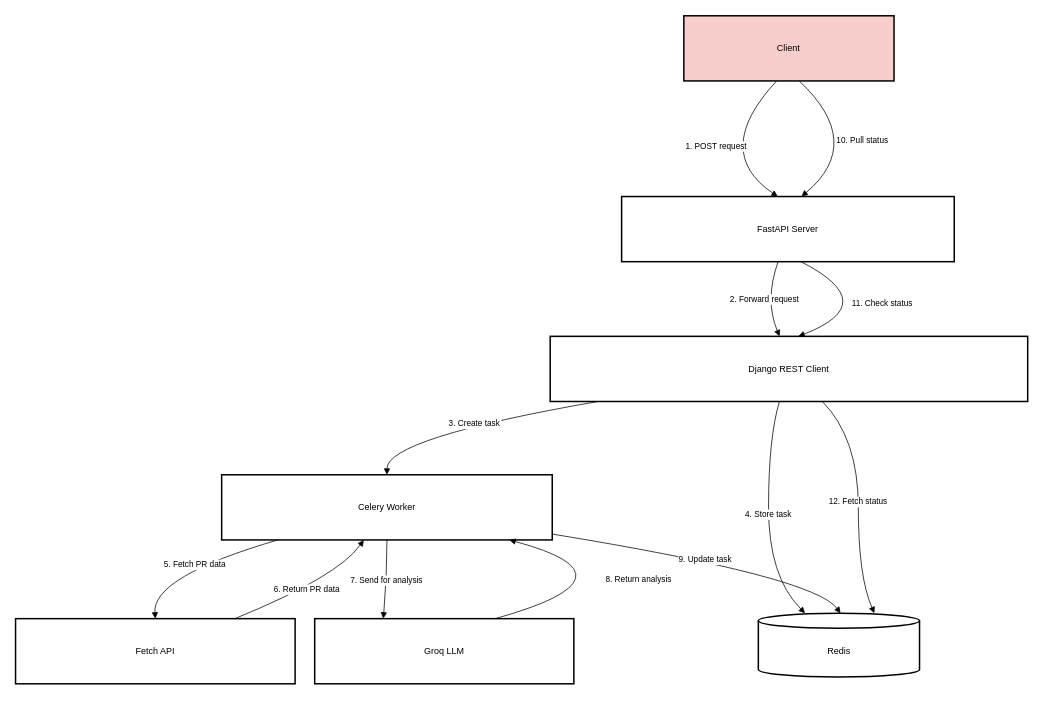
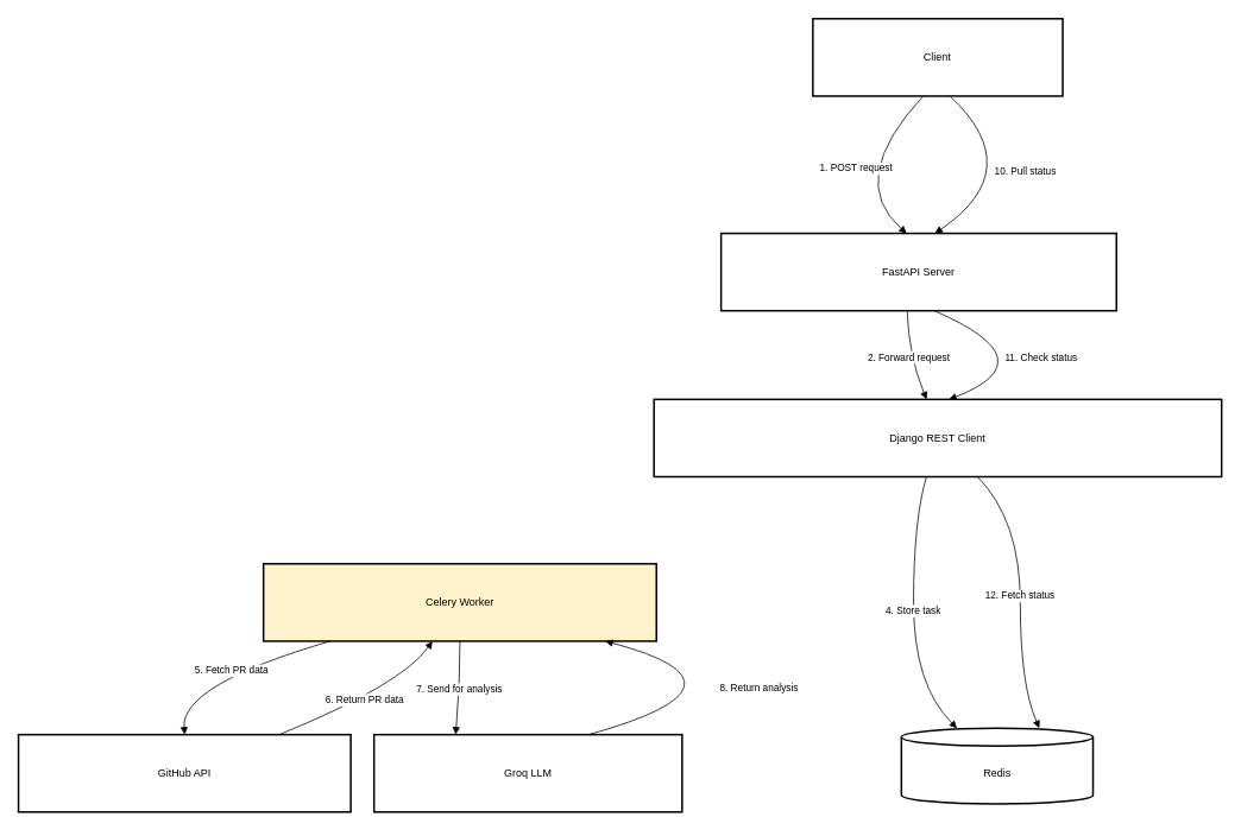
- <mxCell id="3" value="Client" style="whiteSpace=wrap;strokeWidth=2;fillColor=#f8cecc;" vertex="1" parent="2"><mxGeometry x="891.38" y="-56.452" width="280.343" height="86.897" as="geometry" /></mxCell>
+ <mxCell id="3" value="Client" style="whiteSpace=wrap;strokeWidth=2;" vertex="1" parent="2"><mxGeometry x="891.38" y="-56.452" width="280.343" height="86.897" as="geometry" /></mxCell>
- <mxCell id="4" value="FastAPI Server" style="whiteSpace=wrap;strokeWidth=2;" vertex="1" parent="2"><mxGeometry x="808.367" y="184.655" width="443.649" height="86.897" as="geometry" /></mxCell>
+ <mxCell id="4" value="FastAPI Server" style="whiteSpace=wrap;strokeWidth=2;" vertex="1" parent="2"><mxGeometry x="788.367" y="184.655" width="443.649" height="86.897" as="geometry" /></mxCell>
- <mxCell id="12" value="3. Create task" style="curved=1;startArrow=none;endArrow=block;exitX=0.1;exitY=1;entryX=0.5;entryY=0;rounded=0;" edge="1" parent="2" source="5" target="6"><mxGeometry relative="1" as="geometry"><Array as="points"><mxPoint x="495.363" y="506.897" /></Array></mxGeometry></mxCell>
- <mxCell id="6" value="Celery Worker" style="whiteSpace=wrap;strokeWidth=2;" vertex="1" parent="2"><mxGeometry x="274.899" y="555.776" width="440.927" height="86.897" as="geometry" /></mxCell>
+ <mxCell id="6" value="Celery Worker" style="whiteSpace=wrap;strokeWidth=2;fillColor=#fff2cc;" vertex="1" parent="2"><mxGeometry x="274.899" y="555.776" width="440.927" height="86.897" as="geometry" /></mxCell>
- <mxCell id="18" value="9. Update task" style="curved=1;startArrow=none;endArrow=block;exitX=1;exitY=0.91;entryX=0.51;entryY=0;rounded=0;" edge="1" parent="2" source="6" target="7"><mxGeometry relative="1" as="geometry"><Array as="points"><mxPoint x="1064.214" y="691.552" /></Array></mxGeometry></mxCell>
- <mxCell id="8" value="Fetch API" style="whiteSpace=wrap;strokeWidth=2;" vertex="1" parent="2"><mxGeometry y="747.672" width="372.883" height="86.897" as="geometry" /></mxCell>
+ <mxCell id="8" value="GitHub API" style="whiteSpace=wrap;strokeWidth=2;" vertex="1" parent="2"><mxGeometry y="747.672" width="372.883" height="86.897" as="geometry" /></mxCell>
